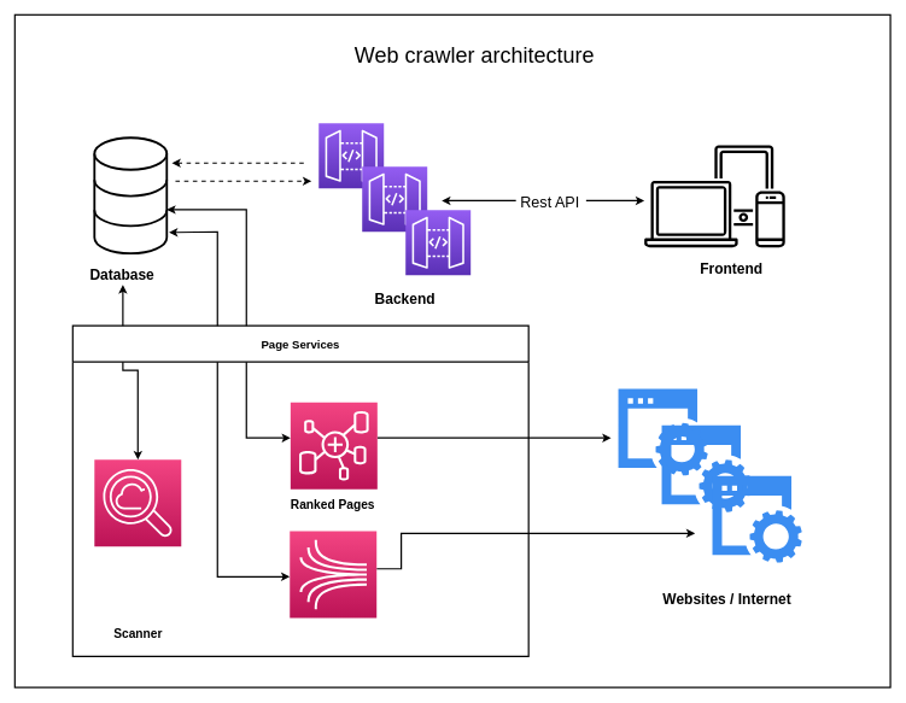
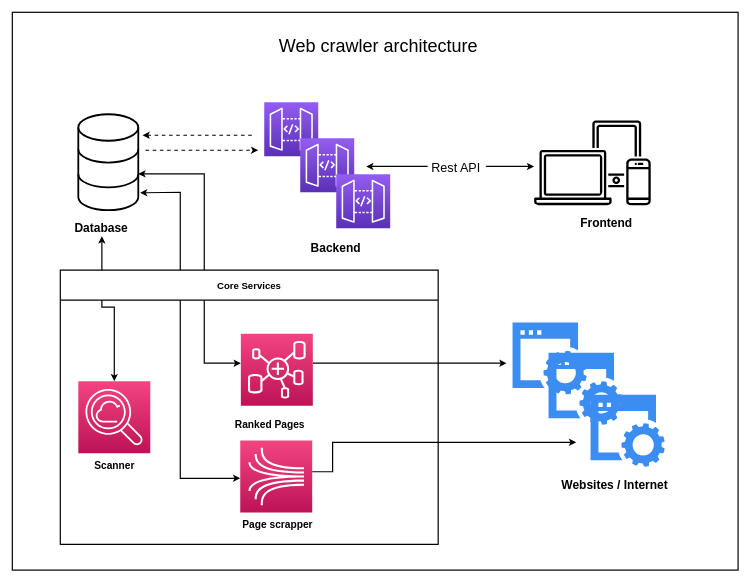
- <mxCell id="32" value="&lt;font style=&quot;font-size: 30px&quot;&gt;Web crawler architecture&lt;/font&gt;" style="text;html=1;align=center;verticalAlign=middle;resizable=0;points=[];autosize=1;strokeColor=none;fontSize=16;" vertex="1" parent="1"><mxGeometry x="480" y="60" width="350" height="30" as="geometry" /></mxCell>
+ <mxCell id="32" value="&lt;font style=&quot;font-size: 30px&quot;&gt;Web crawler architecture&lt;/font&gt;" style="text;html=1;align=center;verticalAlign=middle;resizable=0;points=[];autosize=1;strokeColor=none;fontSize=16;" vertex="1" parent="1"><mxGeometry x="455" y="60" width="350" height="30" as="geometry" /></mxCell>
- <mxCell id="28" value="Page Services" style="swimlane;rounded=0;strokeWidth=2;fontSize=16;startSize=50;" vertex="1" parent="1"><mxGeometry x="100" y="450" width="630" height="457" as="geometry" /></mxCell>
+ <mxCell id="28" value="Core Services" style="swimlane;rounded=0;strokeWidth=2;fontSize=16;startSize=50;" vertex="1" parent="1"><mxGeometry x="100" y="450" width="630" height="457" as="geometry" /></mxCell>
- <mxCell id="23" value="&lt;b&gt;&lt;font style=&quot;font-size: 17px&quot;&gt;Ranked Pages&lt;/font&gt;&lt;/b&gt;" style="text;html=1;align=center;verticalAlign=middle;resizable=0;points=[];autosize=1;strokeColor=none;" vertex="1" parent="1"><mxGeometry x="394" y="688" width="130" height="20" as="geometry" /></mxCell>
+ <mxCell id="23" value="&lt;b&gt;&lt;font style=&quot;font-size: 17px&quot;&gt;Ranked Pages&lt;/font&gt;&lt;/b&gt;" style="text;html=1;align=center;verticalAlign=middle;resizable=0;points=[];autosize=1;strokeColor=none;" vertex="1" parent="1"><mxGeometry x="384" y="698" width="130" height="20" as="geometry" /></mxCell>
- <mxCell id="30" value="&lt;b&gt;&lt;font style=&quot;font-size: 20px&quot;&gt;Websites / Internet&lt;br&gt;&lt;/font&gt;&lt;/b&gt;" style="text;html=1;align=center;verticalAlign=middle;resizable=0;points=[];autosize=1;strokeColor=none;fontSize=14;" vertex="1" parent="1"><mxGeometry x="909" y="817" width="190" height="20" as="geometry" /></mxCell>
+ <mxCell id="30" value="&lt;b&gt;&lt;font style=&quot;font-size: 20px&quot;&gt;Websites / Internet&lt;br&gt;&lt;/font&gt;&lt;/b&gt;" style="text;html=1;align=center;verticalAlign=middle;resizable=0;points=[];autosize=1;strokeColor=none;fontSize=14;" vertex="1" parent="1"><mxGeometry x="929" y="797" width="190" height="20" as="geometry" /></mxCell>
+ <mxCell id="22" value="&lt;b&gt;&lt;font style=&quot;font-size: 17px&quot;&gt;Page scrapper&lt;/font&gt;&lt;/b&gt;" style="text;html=1;align=center;verticalAlign=middle;resizable=0;points=[];autosize=1;strokeColor=none;" vertex="1" parent="1"><mxGeometry x="397" y="866" width="130" height="20" as="geometry" /></mxCell>
- <mxCell id="24" value="&lt;b&gt;&lt;font style=&quot;font-size: 17px&quot;&gt;Scanner&lt;/font&gt;&lt;/b&gt;" style="text;html=1;align=center;verticalAlign=middle;resizable=0;points=[];autosize=1;strokeColor=none;" vertex="1" parent="1"><mxGeometry x="150" y="867" width="80" height="20" as="geometry" /></mxCell>
+ <mxCell id="24" value="&lt;b&gt;&lt;font style=&quot;font-size: 17px&quot;&gt;Scanner&lt;/font&gt;&lt;/b&gt;" style="text;html=1;align=center;verticalAlign=middle;resizable=0;points=[];autosize=1;strokeColor=none;" vertex="1" parent="1"><mxGeometry x="150" y="767" width="80" height="20" as="geometry" /></mxCell>
